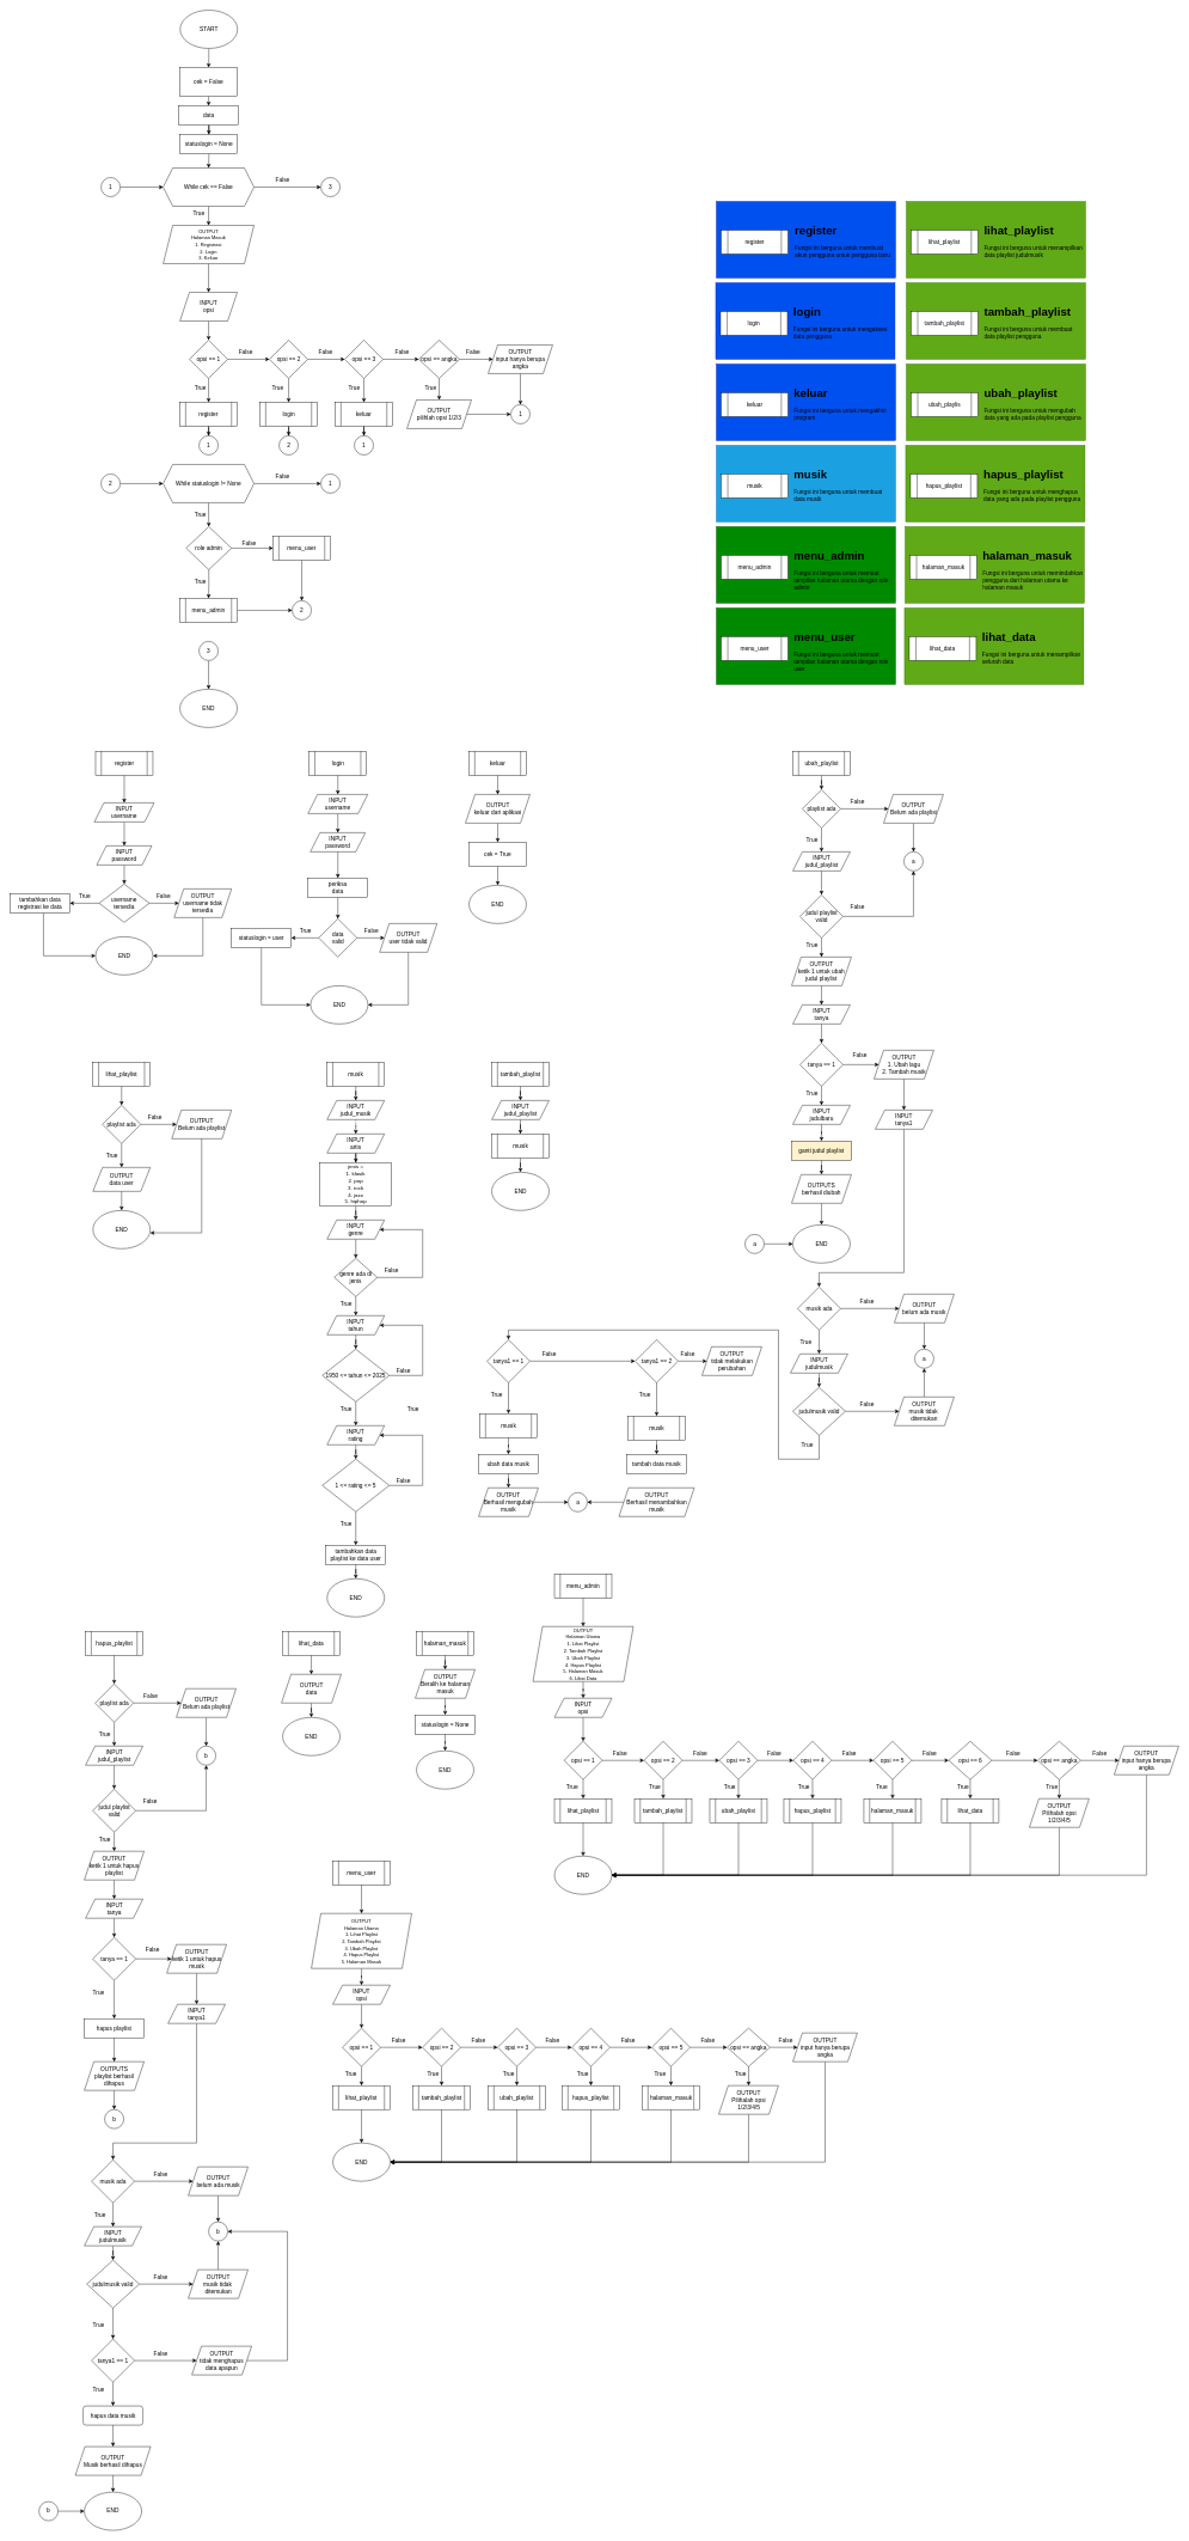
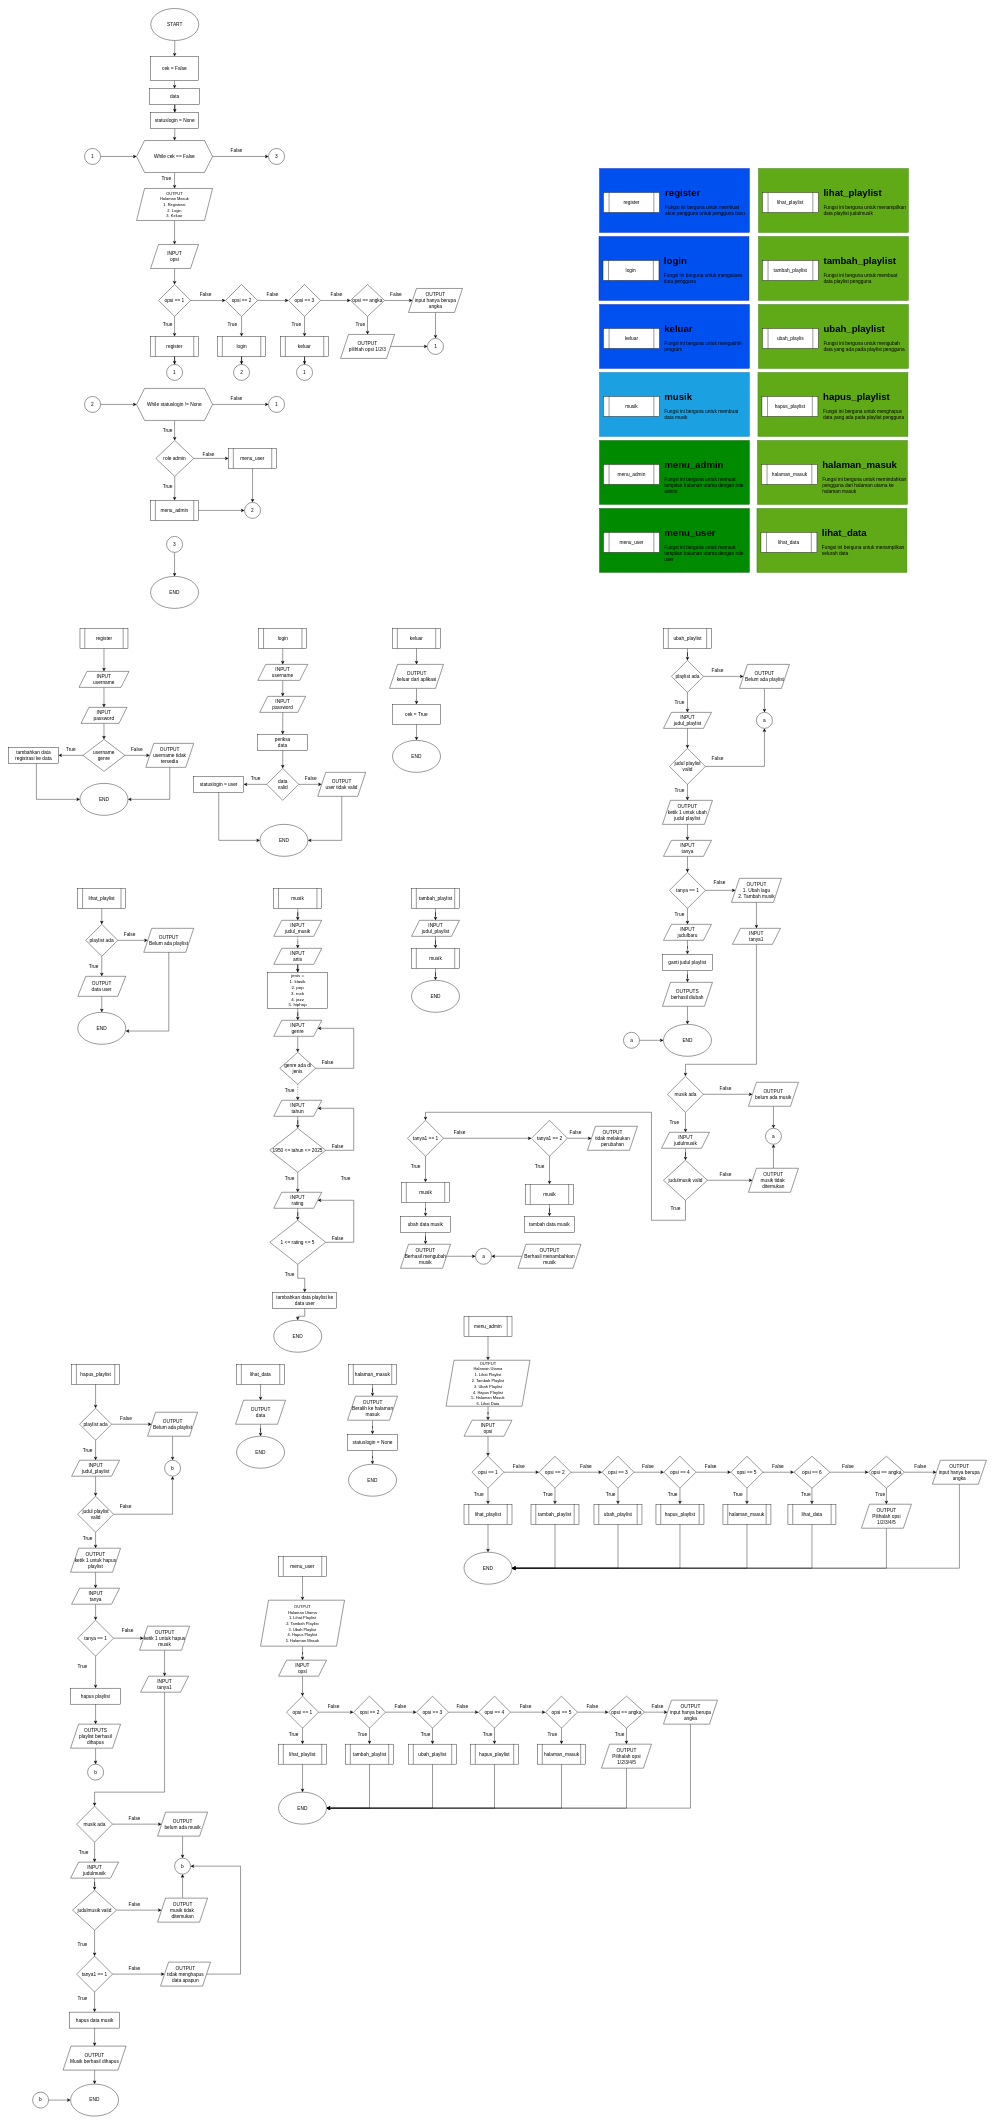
- <mxCell id="48" value="username&lt;div&gt;tersedia&lt;/div&gt;" style="rhombus;whiteSpace=wrap;html=1;" vertex="1" parent="1"><mxGeometry x="207" y="1847.5" width="105" height="80" as="geometry" /></mxCell>
+ <mxCell id="48" value="username&lt;div&gt;genre&lt;/div&gt;" style="rhombus;whiteSpace=wrap;html=1;" vertex="1" parent="1"><mxGeometry x="207" y="1847.5" width="105" height="80" as="geometry" /></mxCell>
- <mxCell id="231" value="ganti judul playlist" style="rounded=0;whiteSpace=wrap;html=1;fillColor=#fff2cc;" vertex="1" parent="1"><mxGeometry x="1656" y="2385" width="125" height="40" as="geometry" /></mxCell>
+ <mxCell id="231" value="ganti judul playlist" style="rounded=0;whiteSpace=wrap;html=1;" vertex="1" parent="1"><mxGeometry x="1656" y="2385" width="125" height="40" as="geometry" /></mxCell>
- <mxCell id="141" value="" style="edgeStyle=orthogonalEdgeStyle;rounded=0;orthogonalLoop=1;jettySize=auto;html=1;" edge="1" parent="1" source="142" target="146"><mxGeometry relative="1" as="geometry" /></mxCell>
+ <mxCell id="141" value="" style="edgeStyle=orthogonalEdgeStyle;rounded=0;orthogonalLoop=1;jettySize=auto;html=1;dashed=1;" edge="1" parent="1" source="142" target="146"><mxGeometry relative="1" as="geometry" /></mxCell>
- <mxCell id="161" value="tambahkan data playlist ke data user" style="rounded=0;whiteSpace=wrap;html=1;" vertex="1" parent="1"><mxGeometry x="681.5" y="3230" width="125" height="40" as="geometry" /></mxCell>
+ <mxCell id="161" value="tambahkan data playlist ke data user" style="rounded=0;whiteSpace=wrap;html=1;" vertex="1" parent="1"><mxGeometry x="681.5" y="3230" width="160" height="40" as="geometry" /></mxCell>
- <mxCell id="309" value="hapus data musik" style="whiteSpace=wrap;html=1;rounded=1;" vertex="1" parent="1"><mxGeometry x="173.5" y="5030" width="125" height="40" as="geometry" /></mxCell>
+ <mxCell id="309" value="hapus data musik" style="rounded=0;whiteSpace=wrap;html=1;" vertex="1" parent="1"><mxGeometry x="173.5" y="5030" width="125" height="40" as="geometry" /></mxCell>
